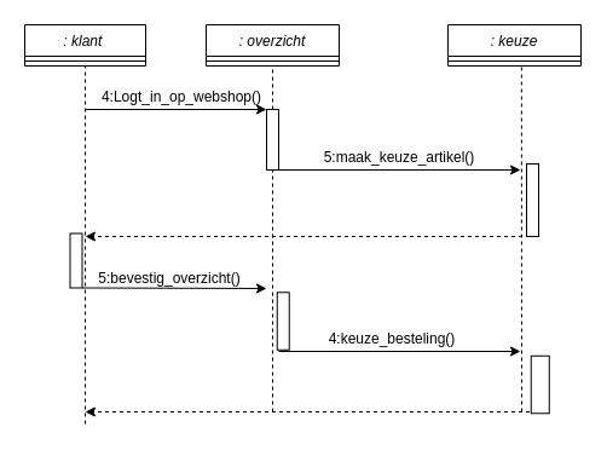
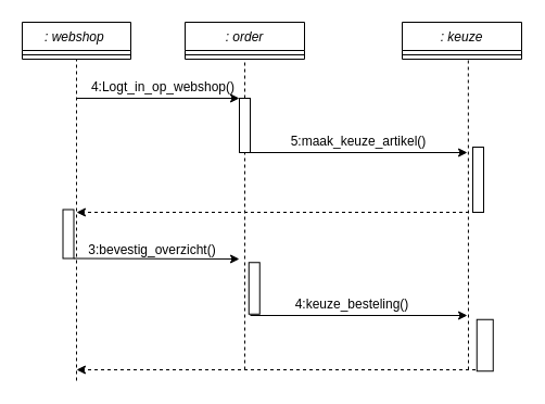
- <mxCell id="2" value=": klant " style="swimlane;fontStyle=2;align=center;verticalAlign=top;childLayout=stackLayout;horizontal=1;startSize=26;horizontalStack=0;resizeParent=1;resizeLast=0;collapsible=1;marginBottom=0;rounded=0;shadow=0;strokeWidth=1;" parent="1" vertex="1"><mxGeometry x="20" y="20" width="100" height="34" as="geometry"><mxRectangle x="230" y="140" width="160" height="26" as="alternateBounds" /></mxGeometry></mxCell>
+ <mxCell id="2" value=": webshop " style="swimlane;fontStyle=2;align=center;verticalAlign=top;childLayout=stackLayout;horizontal=1;startSize=26;horizontalStack=0;resizeParent=1;resizeLast=0;collapsible=1;marginBottom=0;rounded=0;shadow=0;strokeWidth=1;" parent="1" vertex="1"><mxGeometry x="20" y="20" width="100" height="34" as="geometry"><mxRectangle x="230" y="140" width="160" height="26" as="alternateBounds" /></mxGeometry></mxCell>
- <mxCell id="6" value=": overzicht" style="swimlane;fontStyle=2;align=center;verticalAlign=top;childLayout=stackLayout;horizontal=1;startSize=26;horizontalStack=0;resizeParent=1;resizeLast=0;collapsible=1;marginBottom=0;rounded=0;shadow=0;strokeWidth=1;" parent="1" vertex="1"><mxGeometry x="170" y="20" width="110" height="34" as="geometry"><mxRectangle x="230" y="140" width="160" height="26" as="alternateBounds" /></mxGeometry></mxCell>
+ <mxCell id="6" value=": order" style="swimlane;fontStyle=2;align=center;verticalAlign=top;childLayout=stackLayout;horizontal=1;startSize=26;horizontalStack=0;resizeParent=1;resizeLast=0;collapsible=1;marginBottom=0;rounded=0;shadow=0;strokeWidth=1;" parent="1" vertex="1"><mxGeometry x="170" y="20" width="110" height="34" as="geometry"><mxRectangle x="230" y="140" width="160" height="26" as="alternateBounds" /></mxGeometry></mxCell>
- <mxCell id="22" value="5:bevestig_overzicht()" style="text;html=1;strokeColor=none;fillColor=none;align=center;verticalAlign=middle;whiteSpace=wrap;rounded=0;" vertex="1" parent="1"><mxGeometry x="60" y="220" width="160" height="20" as="geometry" /></mxCell>
+ <mxCell id="22" value="3:bevestig_overzicht()" style="text;html=1;strokeColor=none;fillColor=none;align=center;verticalAlign=middle;whiteSpace=wrap;rounded=0;" vertex="1" parent="1"><mxGeometry x="60" y="220" width="160" height="20" as="geometry" /></mxCell>
